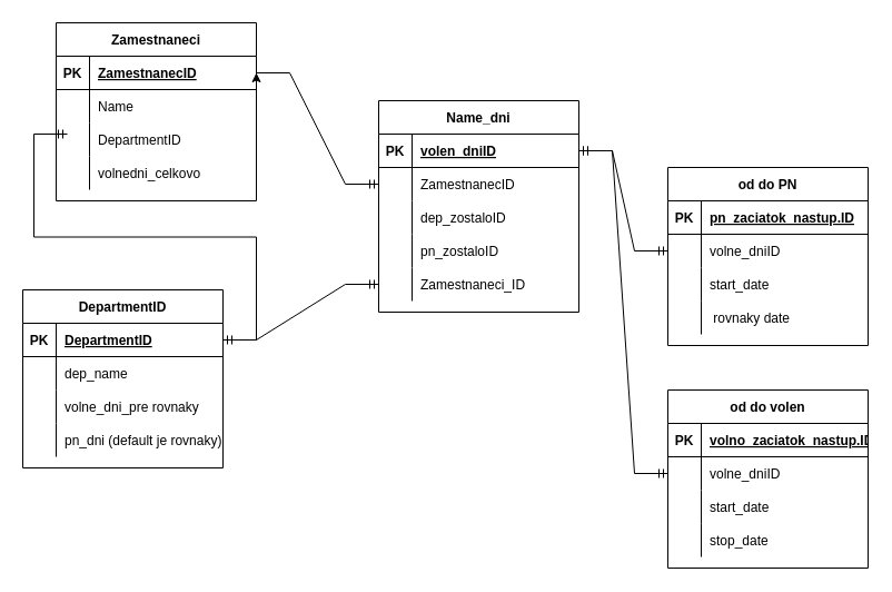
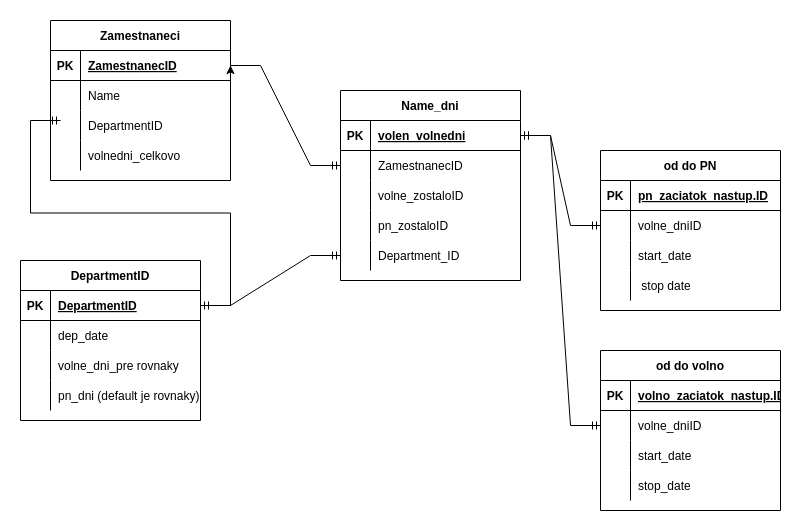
- <mxCell id="5" value="volen_dniID" style="shape=partialRectangle;connectable=0;fillColor=none;top=0;left=0;bottom=0;right=0;align=left;spacingLeft=6;fontStyle=5;overflow=hidden;" parent="3" vertex="1"><mxGeometry x="30" width="150" height="30" as="geometry"><mxRectangle width="150" height="30" as="alternateBounds" /></mxGeometry></mxCell>
+ <mxCell id="5" value="volen_volnedni" style="shape=partialRectangle;connectable=0;fillColor=none;top=0;left=0;bottom=0;right=0;align=left;spacingLeft=6;fontStyle=5;overflow=hidden;" parent="3" vertex="1"><mxGeometry x="30" width="150" height="30" as="geometry"><mxRectangle width="150" height="30" as="alternateBounds" /></mxGeometry></mxCell>
- <mxCell id="11" value="dep_zostaloID" style="shape=partialRectangle;connectable=0;fillColor=none;top=0;left=0;bottom=0;right=0;align=left;spacingLeft=6;overflow=hidden;" parent="9" vertex="1"><mxGeometry x="30" width="150" height="30" as="geometry"><mxRectangle width="150" height="30" as="alternateBounds" /></mxGeometry></mxCell>
+ <mxCell id="11" value="volne_zostaloID" style="shape=partialRectangle;connectable=0;fillColor=none;top=0;left=0;bottom=0;right=0;align=left;spacingLeft=6;overflow=hidden;" parent="9" vertex="1"><mxGeometry x="30" width="150" height="30" as="geometry"><mxRectangle width="150" height="30" as="alternateBounds" /></mxGeometry></mxCell>
- <mxCell id="17" value="Zamestnaneci_ID" style="shape=partialRectangle;connectable=0;fillColor=none;top=0;left=0;bottom=0;right=0;align=left;spacingLeft=6;overflow=hidden;" vertex="1" parent="15"><mxGeometry x="30" width="150" height="30" as="geometry"><mxRectangle width="150" height="30" as="alternateBounds" /></mxGeometry></mxCell>
+ <mxCell id="17" value="Department_ID" style="shape=partialRectangle;connectable=0;fillColor=none;top=0;left=0;bottom=0;right=0;align=left;spacingLeft=6;overflow=hidden;" vertex="1" parent="15"><mxGeometry x="30" width="150" height="30" as="geometry"><mxRectangle width="150" height="30" as="alternateBounds" /></mxGeometry></mxCell>
- <mxCell id="59" value=" rovnaky date " style="shape=partialRectangle;connectable=0;fillColor=none;top=0;left=0;bottom=0;right=0;align=left;spacingLeft=6;overflow=hidden;" parent="57" vertex="1"><mxGeometry x="30" width="150" height="30" as="geometry"><mxRectangle width="150" height="30" as="alternateBounds" /></mxGeometry></mxCell>
+ <mxCell id="59" value=" stop date " style="shape=partialRectangle;connectable=0;fillColor=none;top=0;left=0;bottom=0;right=0;align=left;spacingLeft=6;overflow=hidden;" parent="57" vertex="1"><mxGeometry x="30" width="150" height="30" as="geometry"><mxRectangle width="150" height="30" as="alternateBounds" /></mxGeometry></mxCell>
- <mxCell id="67" value="dep_name" style="shape=partialRectangle;connectable=0;fillColor=none;top=0;left=0;bottom=0;right=0;align=left;spacingLeft=6;overflow=hidden;" parent="65" vertex="1"><mxGeometry x="30" width="150" height="30" as="geometry"><mxRectangle width="150" height="30" as="alternateBounds" /></mxGeometry></mxCell>
+ <mxCell id="67" value="dep_date" style="shape=partialRectangle;connectable=0;fillColor=none;top=0;left=0;bottom=0;right=0;align=left;spacingLeft=6;overflow=hidden;" parent="65" vertex="1"><mxGeometry x="30" width="150" height="30" as="geometry"><mxRectangle width="150" height="30" as="alternateBounds" /></mxGeometry></mxCell>
- <mxCell id="18" value="od do volen" style="shape=table;startSize=30;container=1;collapsible=1;childLayout=tableLayout;fixedRows=1;rowLines=0;fontStyle=1;align=center;resizeLast=1;" parent="1" vertex="1"><mxGeometry x="600" y="350" width="180" height="160" as="geometry" /></mxCell>
+ <mxCell id="18" value="od do volno" style="shape=table;startSize=30;container=1;collapsible=1;childLayout=tableLayout;fixedRows=1;rowLines=0;fontStyle=1;align=center;resizeLast=1;" parent="1" vertex="1"><mxGeometry x="600" y="350" width="180" height="160" as="geometry" /></mxCell>
